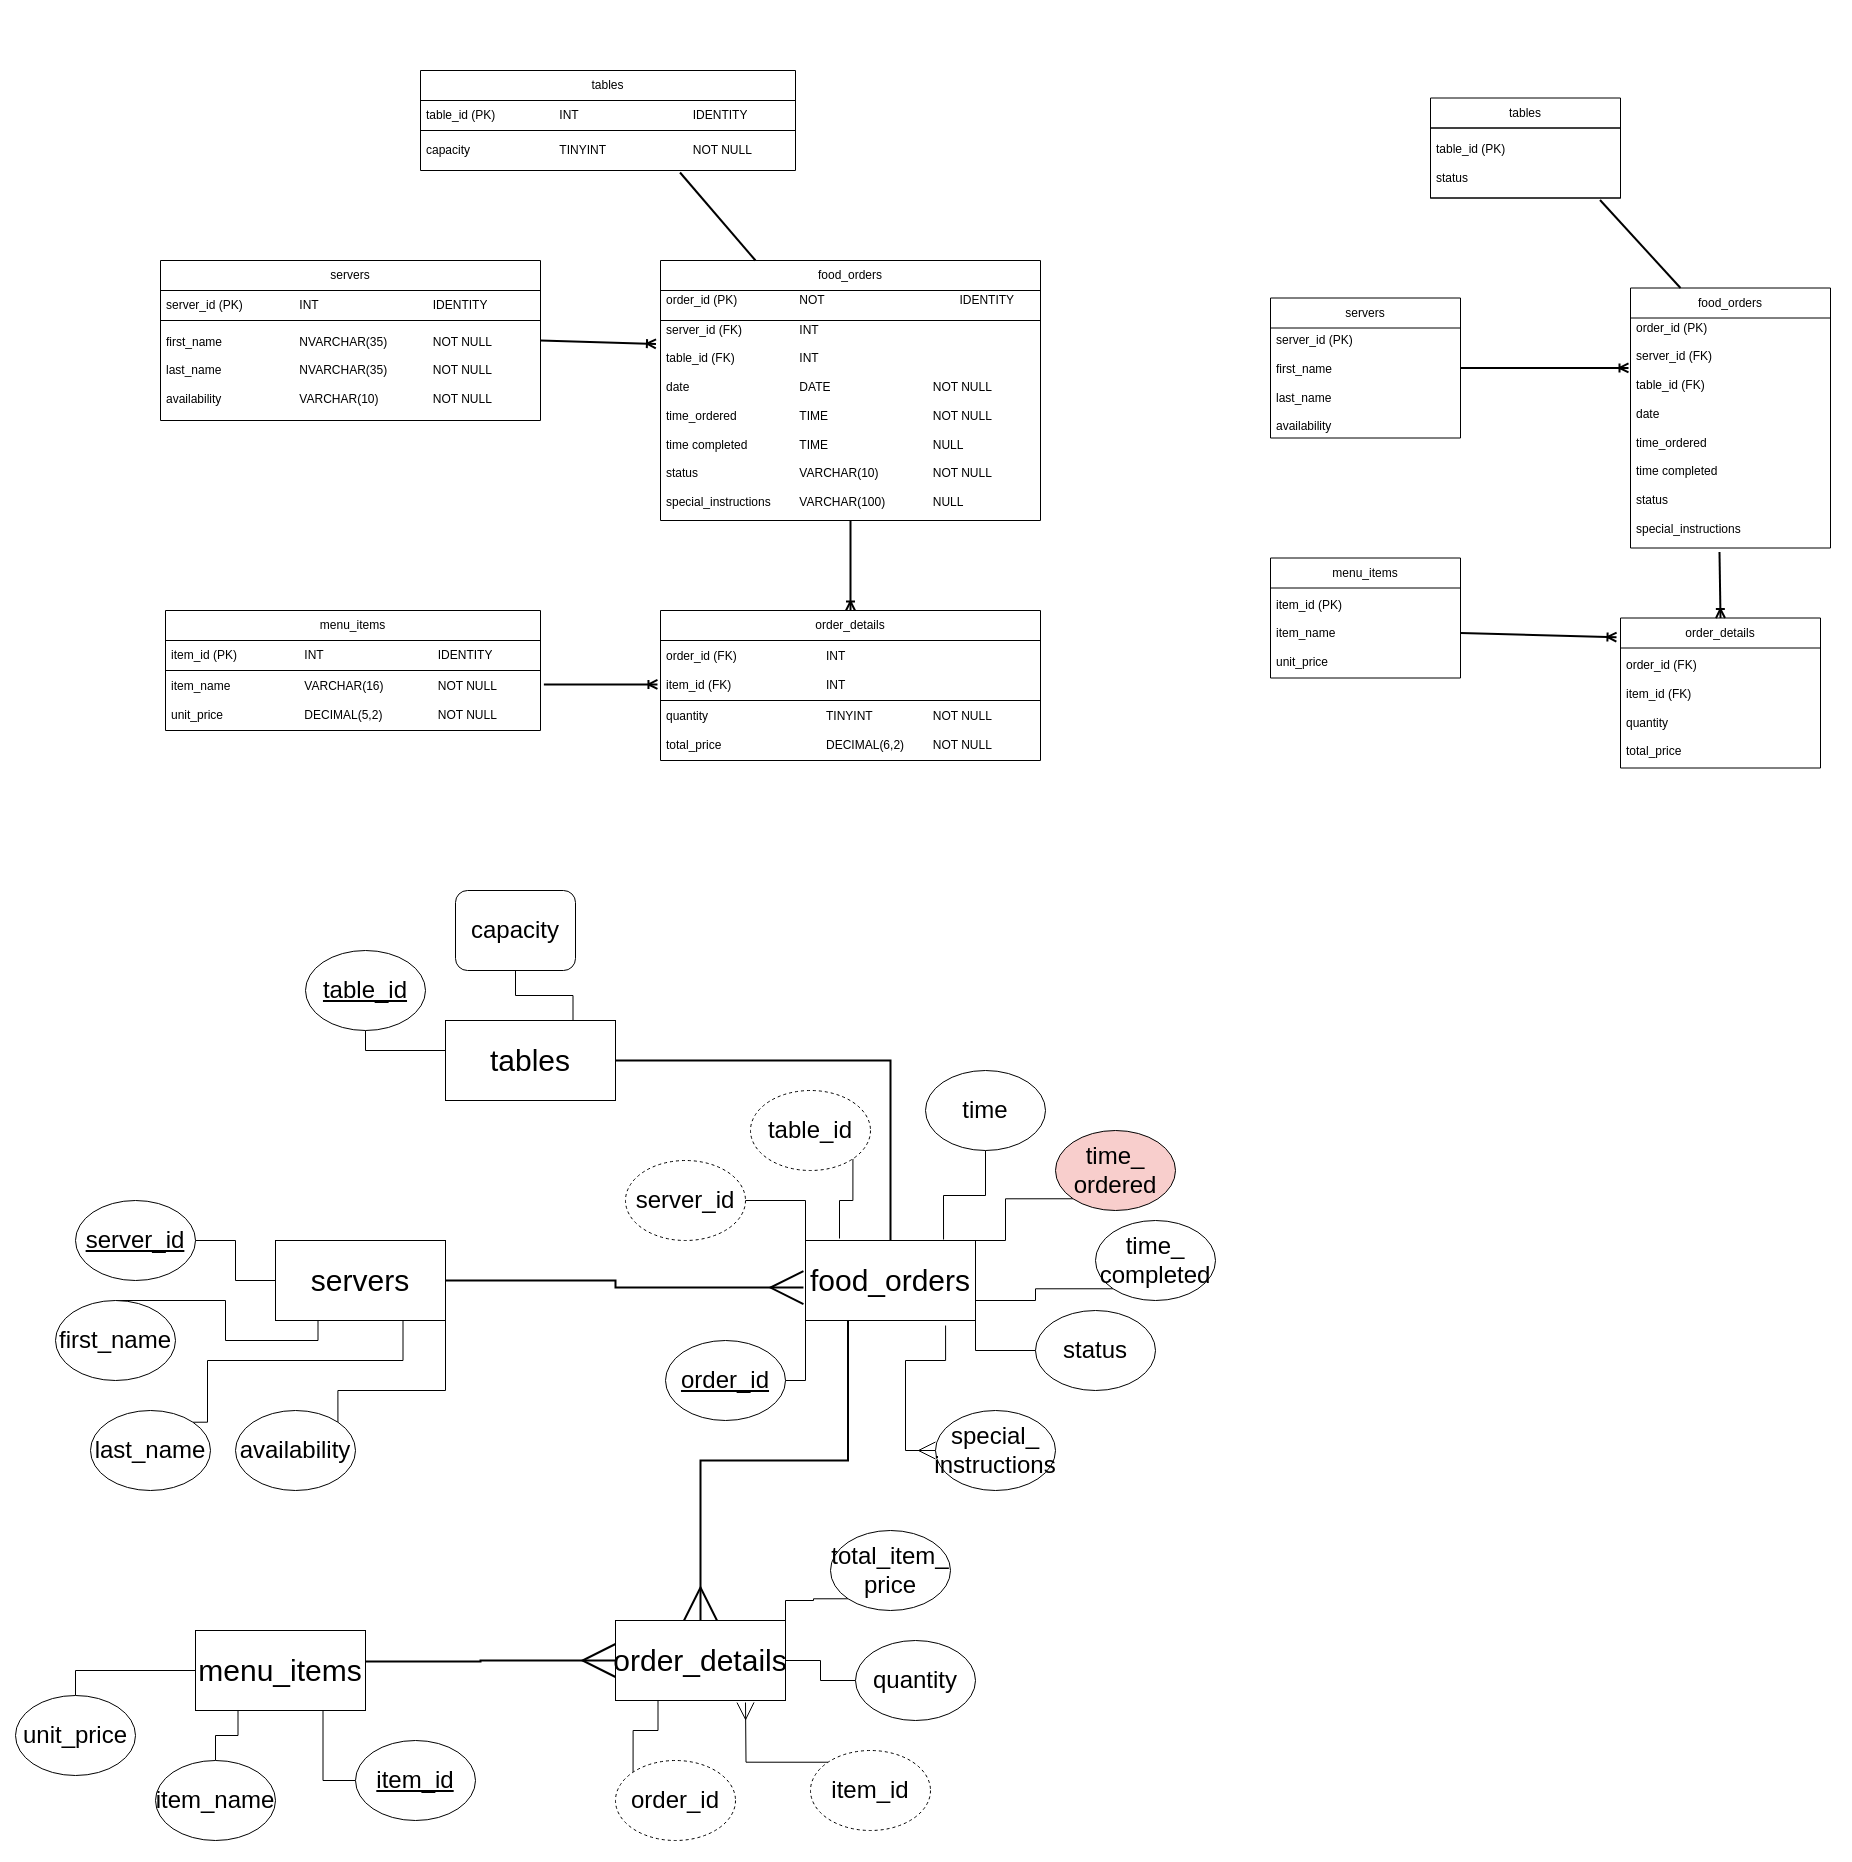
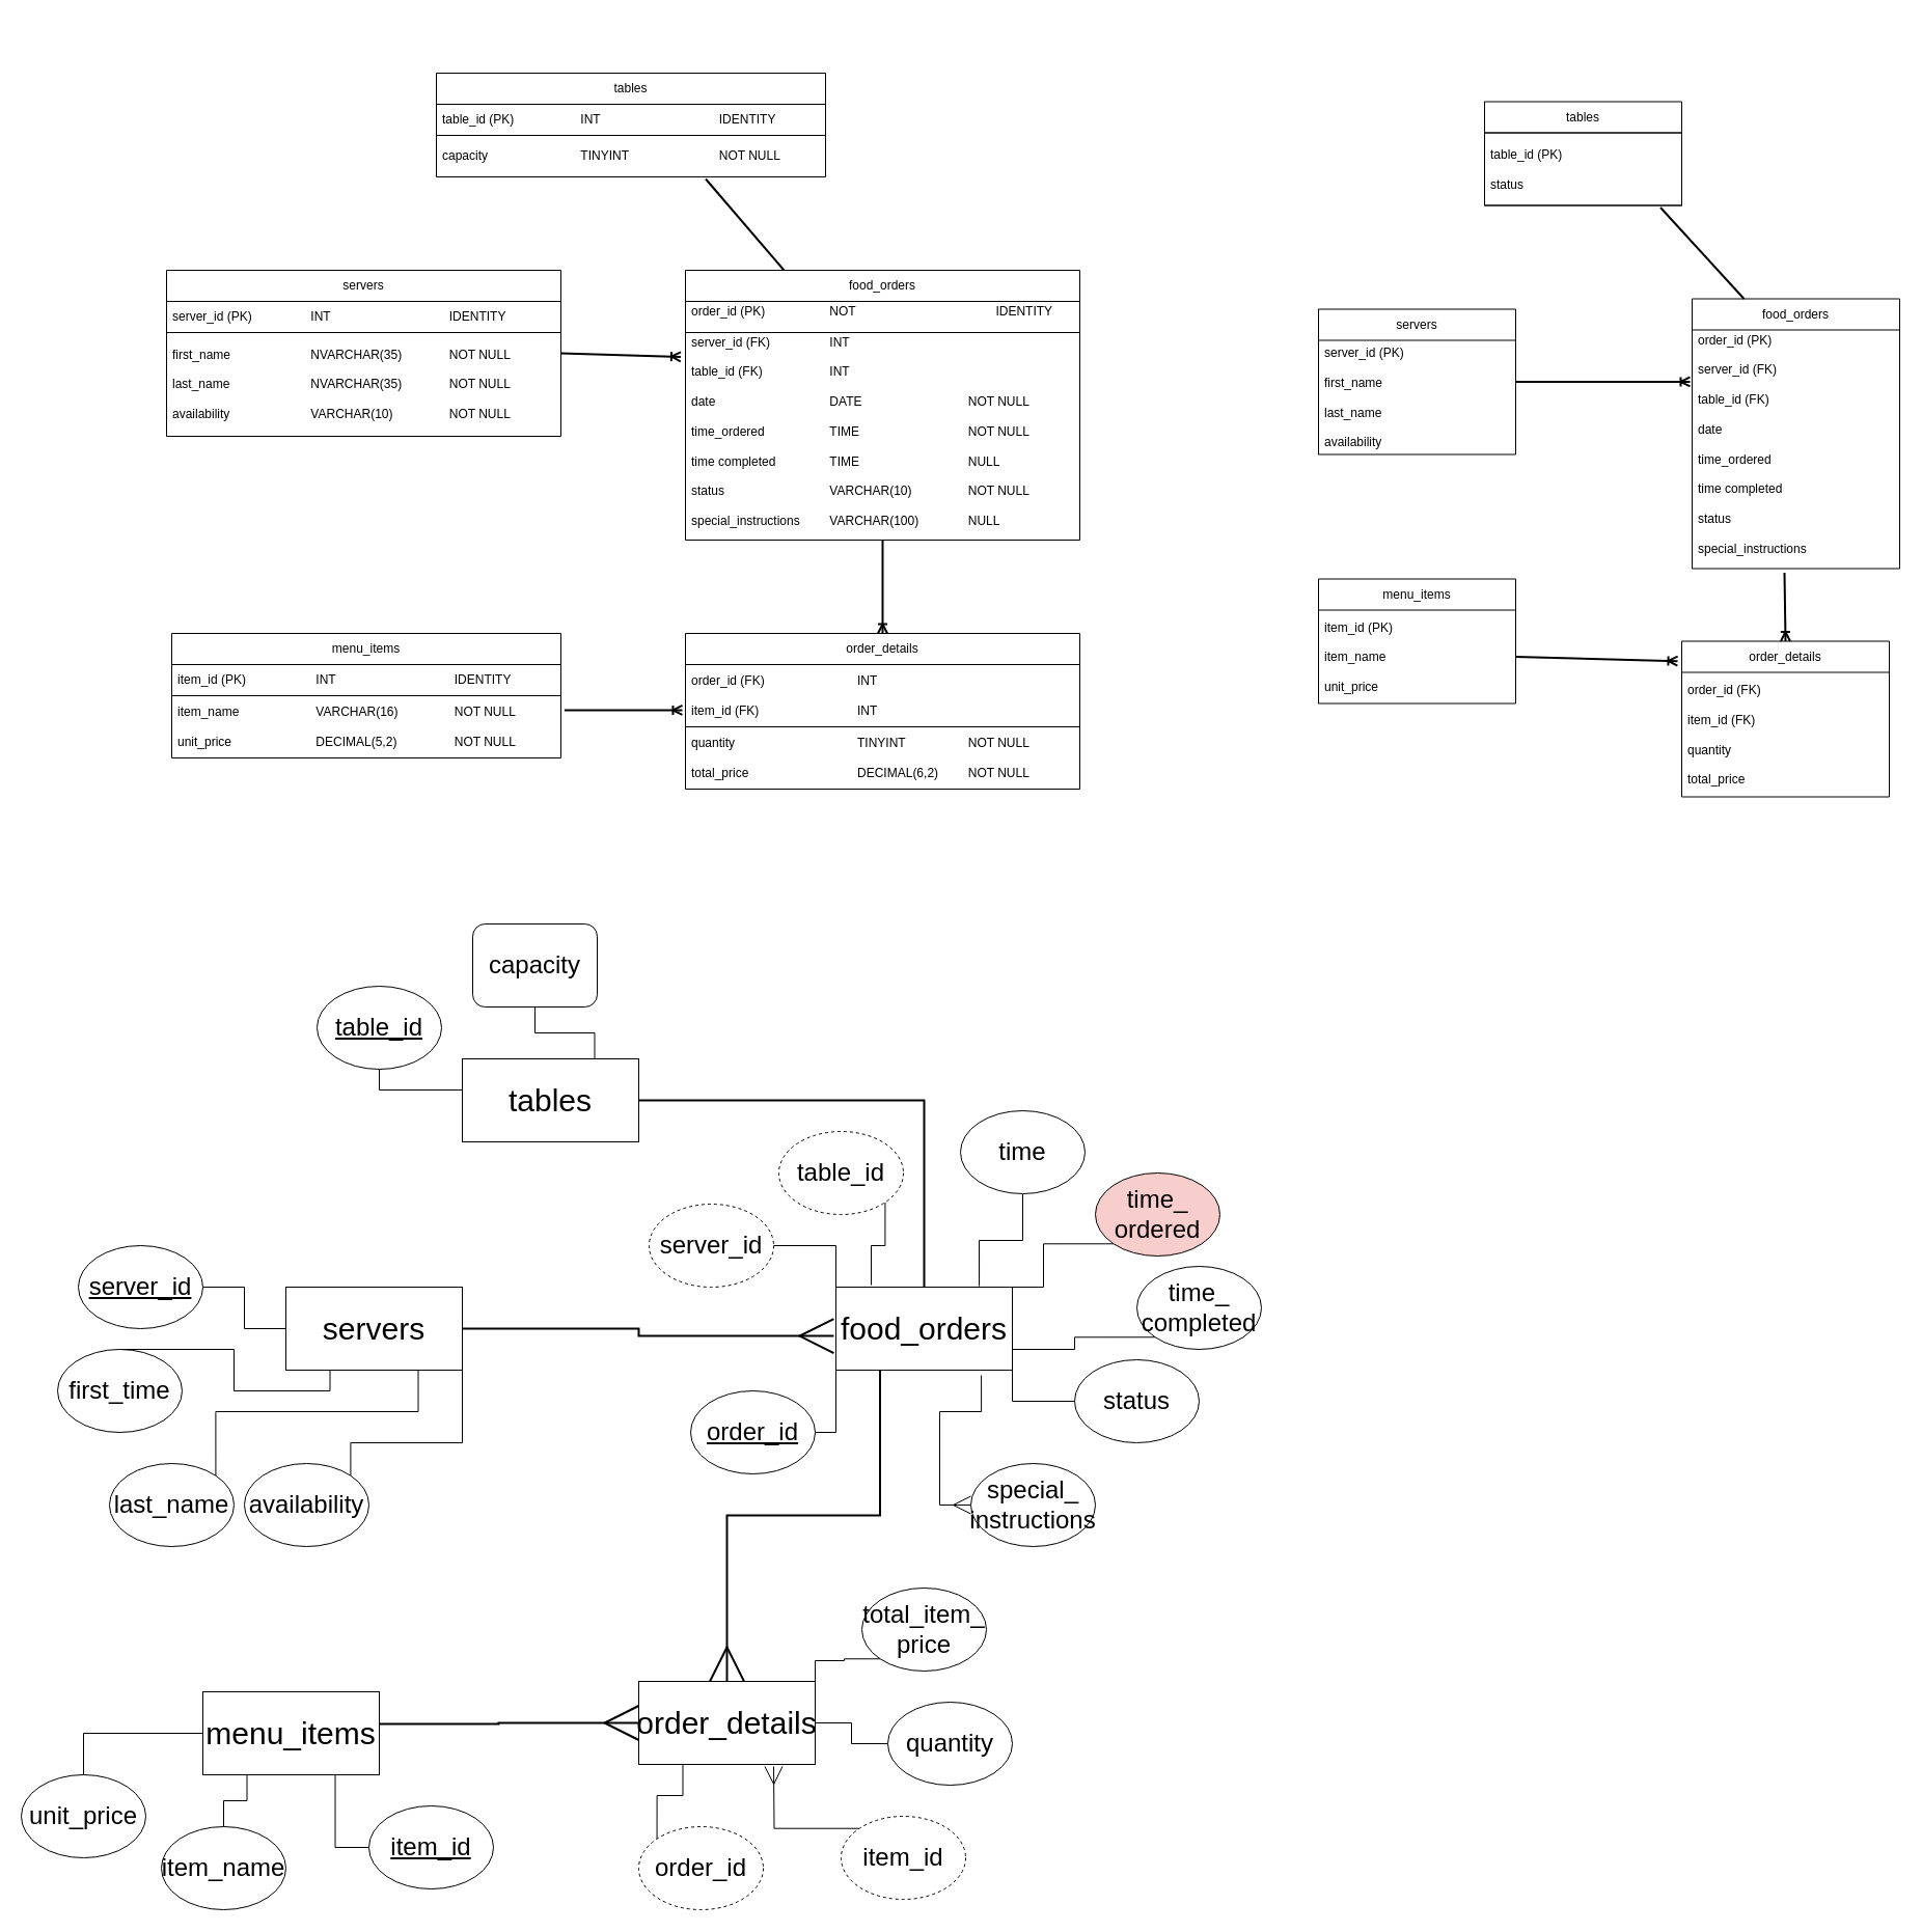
- <mxCell id="47" value="&lt;div&gt;first_name&lt;/div&gt;" style="ellipse;whiteSpace=wrap;html=1;fontSize=24;" vertex="1" parent="1"><mxGeometry x="55" y="1300" width="120" height="80" as="geometry" /></mxCell>
+ <mxCell id="47" value="&lt;div&gt;first_time&lt;/div&gt;" style="ellipse;whiteSpace=wrap;html=1;fontSize=24;" vertex="1" parent="1"><mxGeometry x="55" y="1300" width="120" height="80" as="geometry" /></mxCell>
- <mxCell id="49" value="last_name" style="ellipse;whiteSpace=wrap;html=1;fontSize=24;" vertex="1" parent="1"><mxGeometry x="90" y="1410" width="120" height="80" as="geometry" /></mxCell>
+ <mxCell id="49" value="last_name" style="ellipse;whiteSpace=wrap;html=1;fontSize=24;" vertex="1" parent="1"><mxGeometry x="105" y="1410" width="120" height="80" as="geometry" /></mxCell>
- <mxCell id="82" value="unit_price" style="ellipse;whiteSpace=wrap;html=1;fontSize=24;" vertex="1" parent="1"><mxGeometry x="15" y="1695" width="120" height="80" as="geometry" /></mxCell>
+ <mxCell id="82" value="unit_price" style="ellipse;whiteSpace=wrap;html=1;fontSize=24;" vertex="1" parent="1"><mxGeometry x="20" y="1710" width="120" height="80" as="geometry" /></mxCell>
